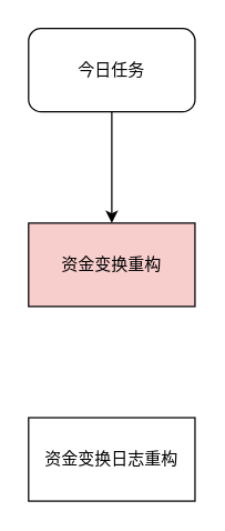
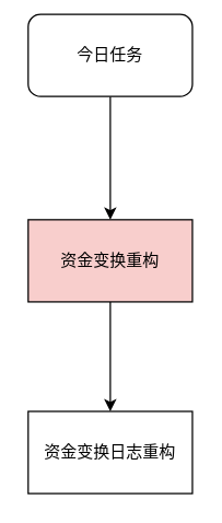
- <mxCell id="3" value="今日任务" style="rounded=1;whiteSpace=wrap;html=1;" vertex="1" parent="1"><mxGeometry x="20" y="20" width="120" height="60" as="geometry" /></mxCell>
+ <mxCell id="3" value="今日任务" style="rounded=1;whiteSpace=wrap;html=1;" vertex="1" parent="1"><mxGeometry x="20" y="10" width="120" height="60" as="geometry" /></mxCell>
+ <mxCell id="4" value="" style="edgeStyle=orthogonalEdgeStyle;rounded=0;orthogonalLoop=1;jettySize=auto;html=1;" edge="1" parent="1" source="5" target="6"><mxGeometry relative="1" as="geometry" /></mxCell>
